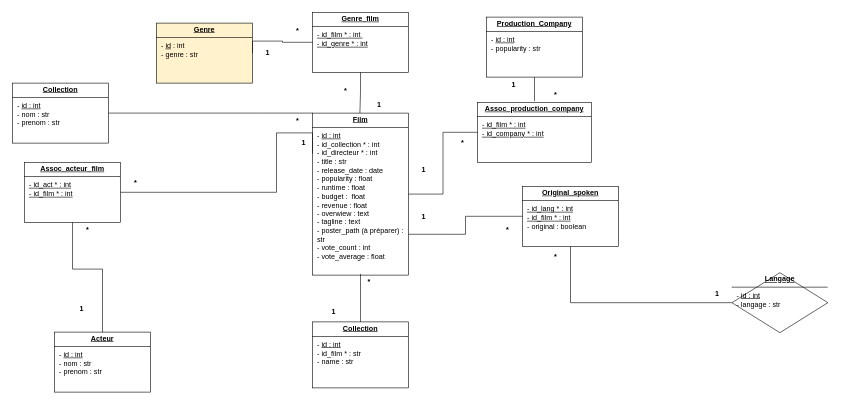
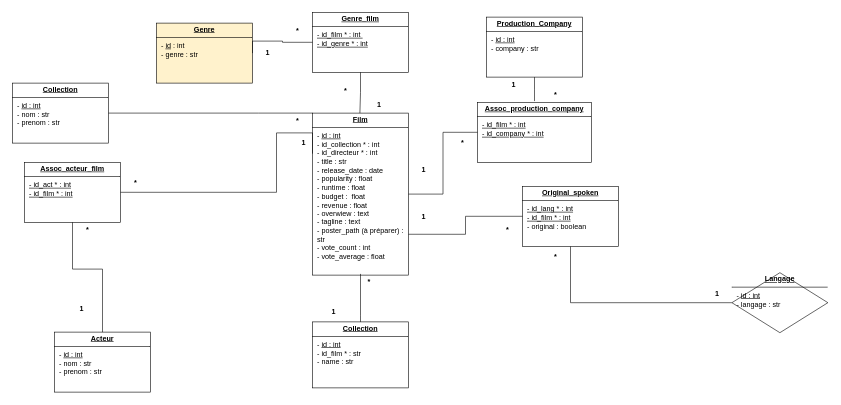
- <mxCell id="18" value="&lt;p style=&quot;margin:0px;margin-top:4px;text-align:center;text-decoration:underline;&quot;&gt;&lt;b&gt;Production_Company&lt;/b&gt;&lt;/p&gt;&lt;hr size=&quot;1&quot; style=&quot;border-style:solid;&quot;&gt;&lt;p style=&quot;margin:0px;margin-left:8px;&quot;&gt;- &lt;u&gt;id : int&lt;/u&gt;&lt;/p&gt;&lt;p style=&quot;margin:0px;margin-left:8px;&quot;&gt;- popularity : str&lt;/p&gt;" style="verticalAlign=top;align=left;overflow=fill;html=1;whiteSpace=wrap;" parent="1" vertex="1"><mxGeometry x="810" y="28" width="160" height="100" as="geometry" /></mxCell>
+ <mxCell id="18" value="&lt;p style=&quot;margin:0px;margin-top:4px;text-align:center;text-decoration:underline;&quot;&gt;&lt;b&gt;Production_Company&lt;/b&gt;&lt;/p&gt;&lt;hr size=&quot;1&quot; style=&quot;border-style:solid;&quot;&gt;&lt;p style=&quot;margin:0px;margin-left:8px;&quot;&gt;- &lt;u&gt;id : int&lt;/u&gt;&lt;/p&gt;&lt;p style=&quot;margin:0px;margin-left:8px;&quot;&gt;- company : str&lt;/p&gt;" style="verticalAlign=top;align=left;overflow=fill;html=1;whiteSpace=wrap;" parent="1" vertex="1"><mxGeometry x="810" y="28" width="160" height="100" as="geometry" /></mxCell>
